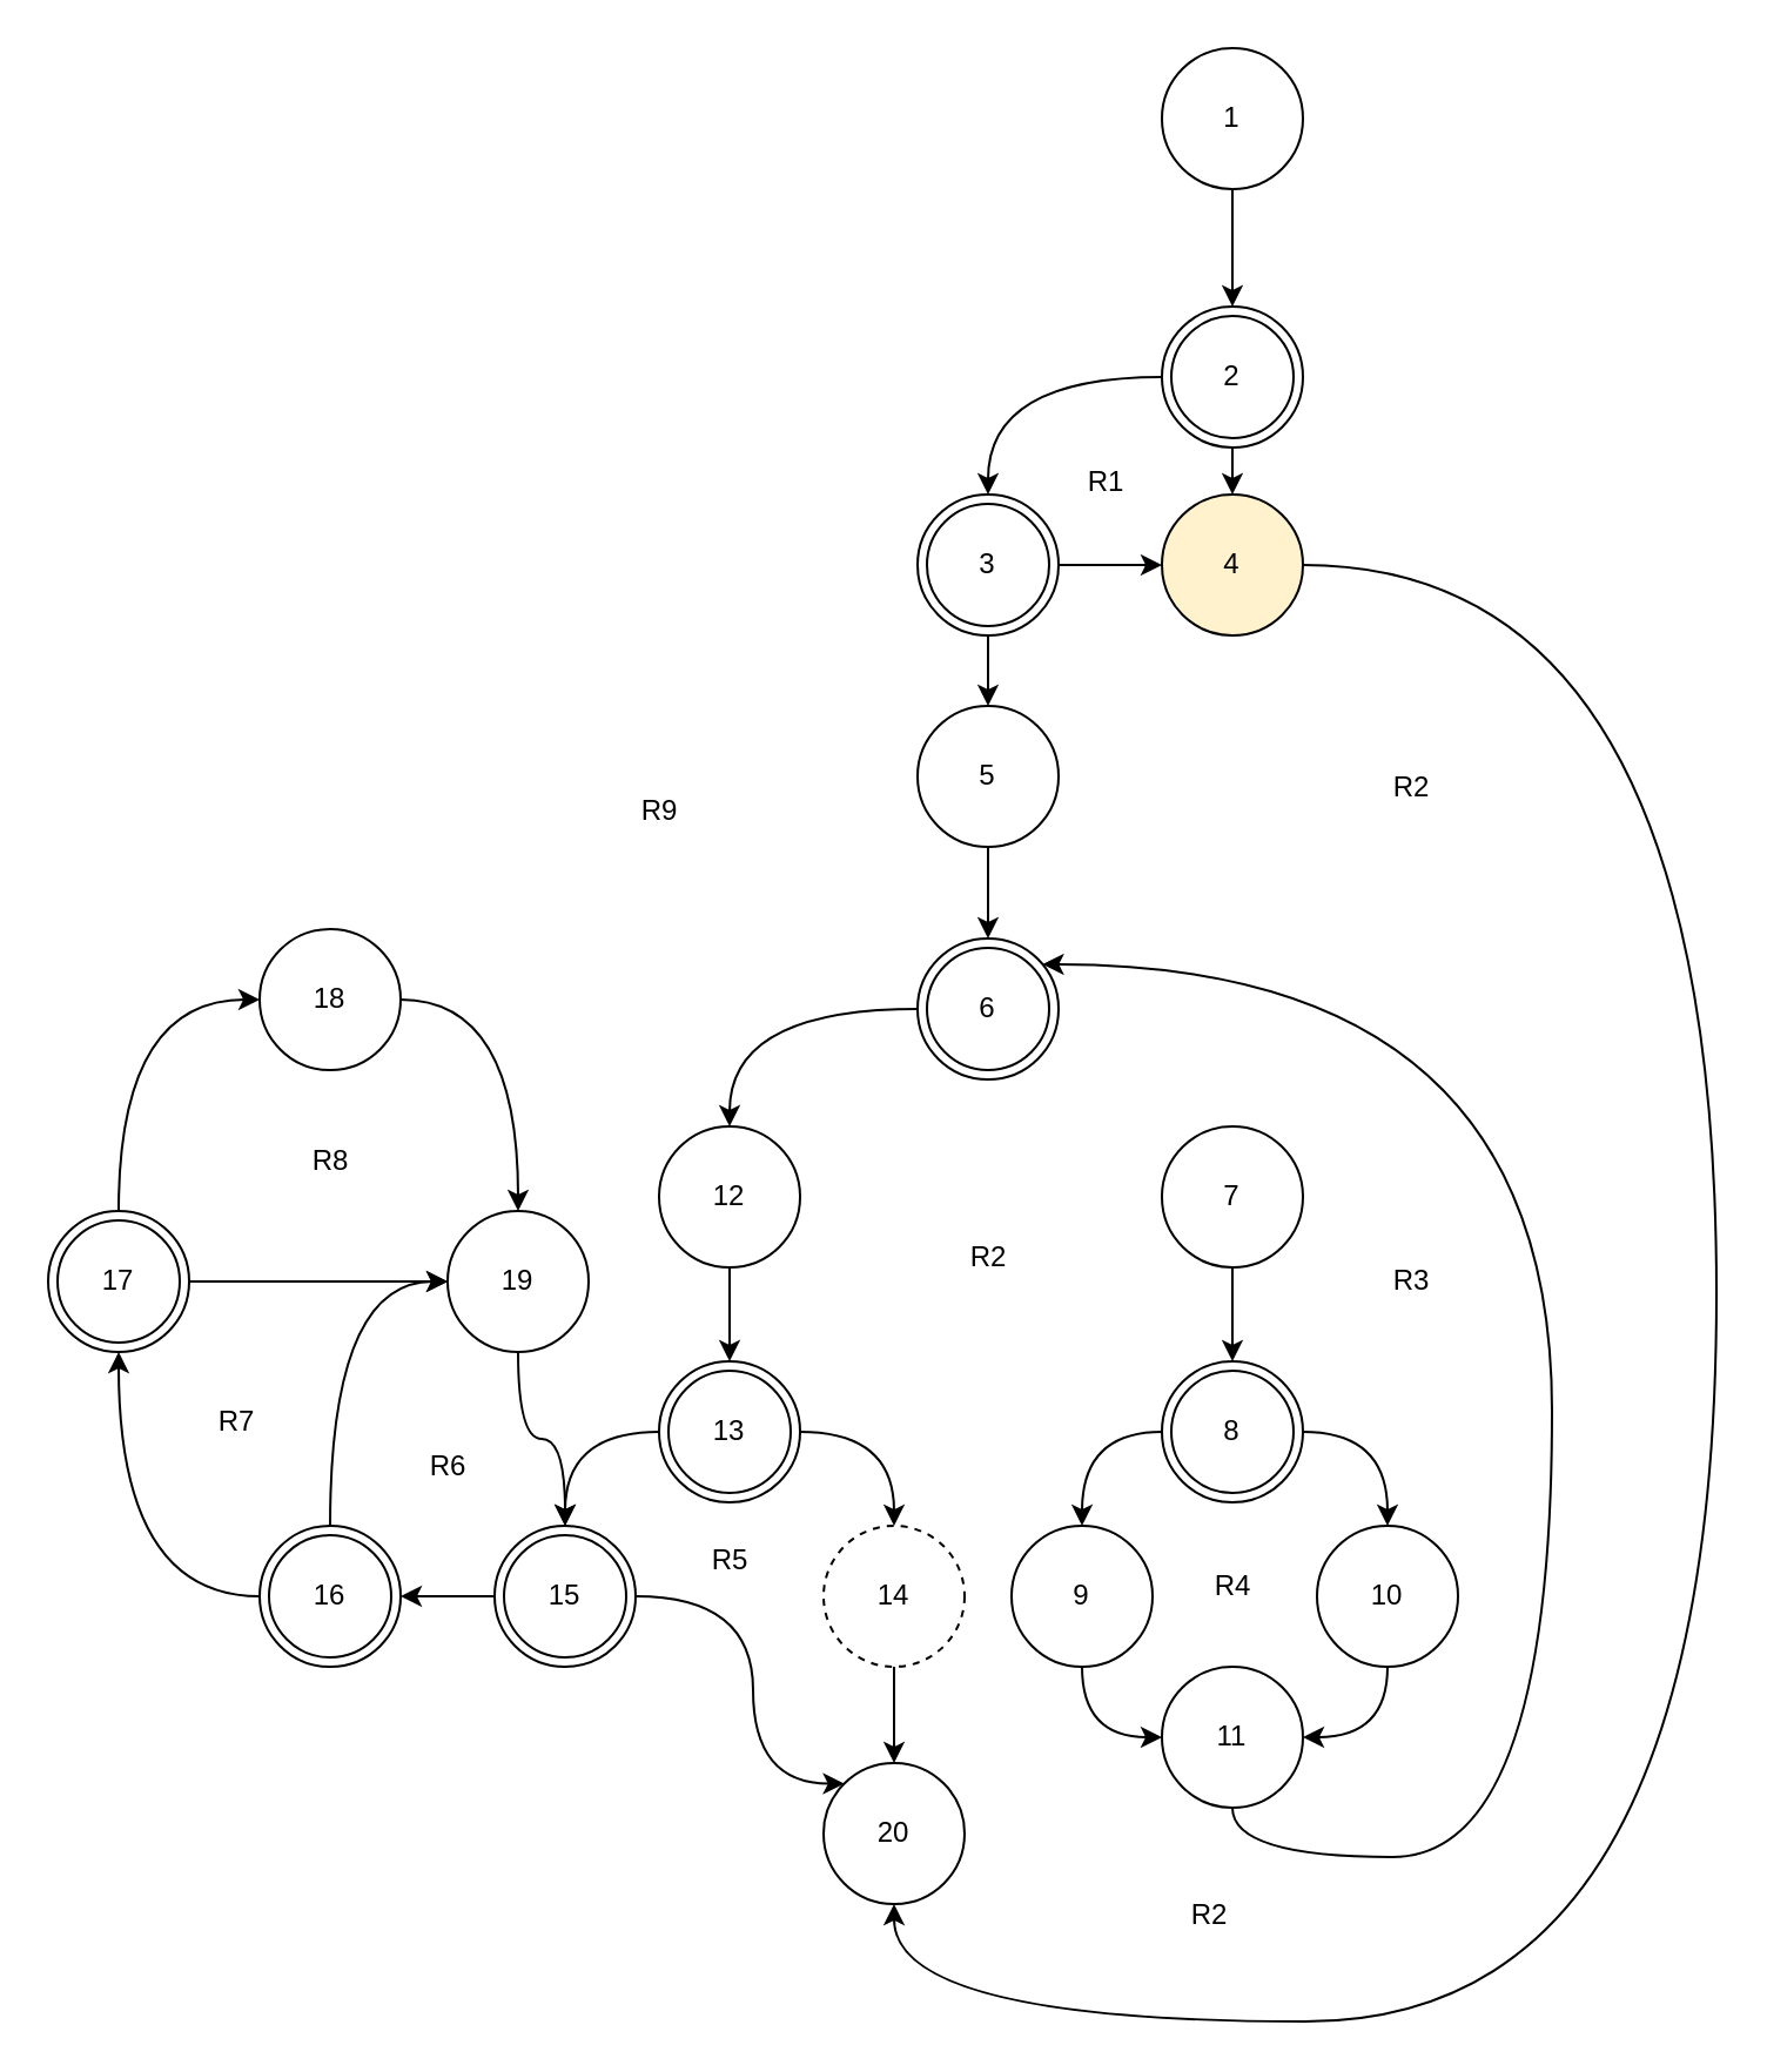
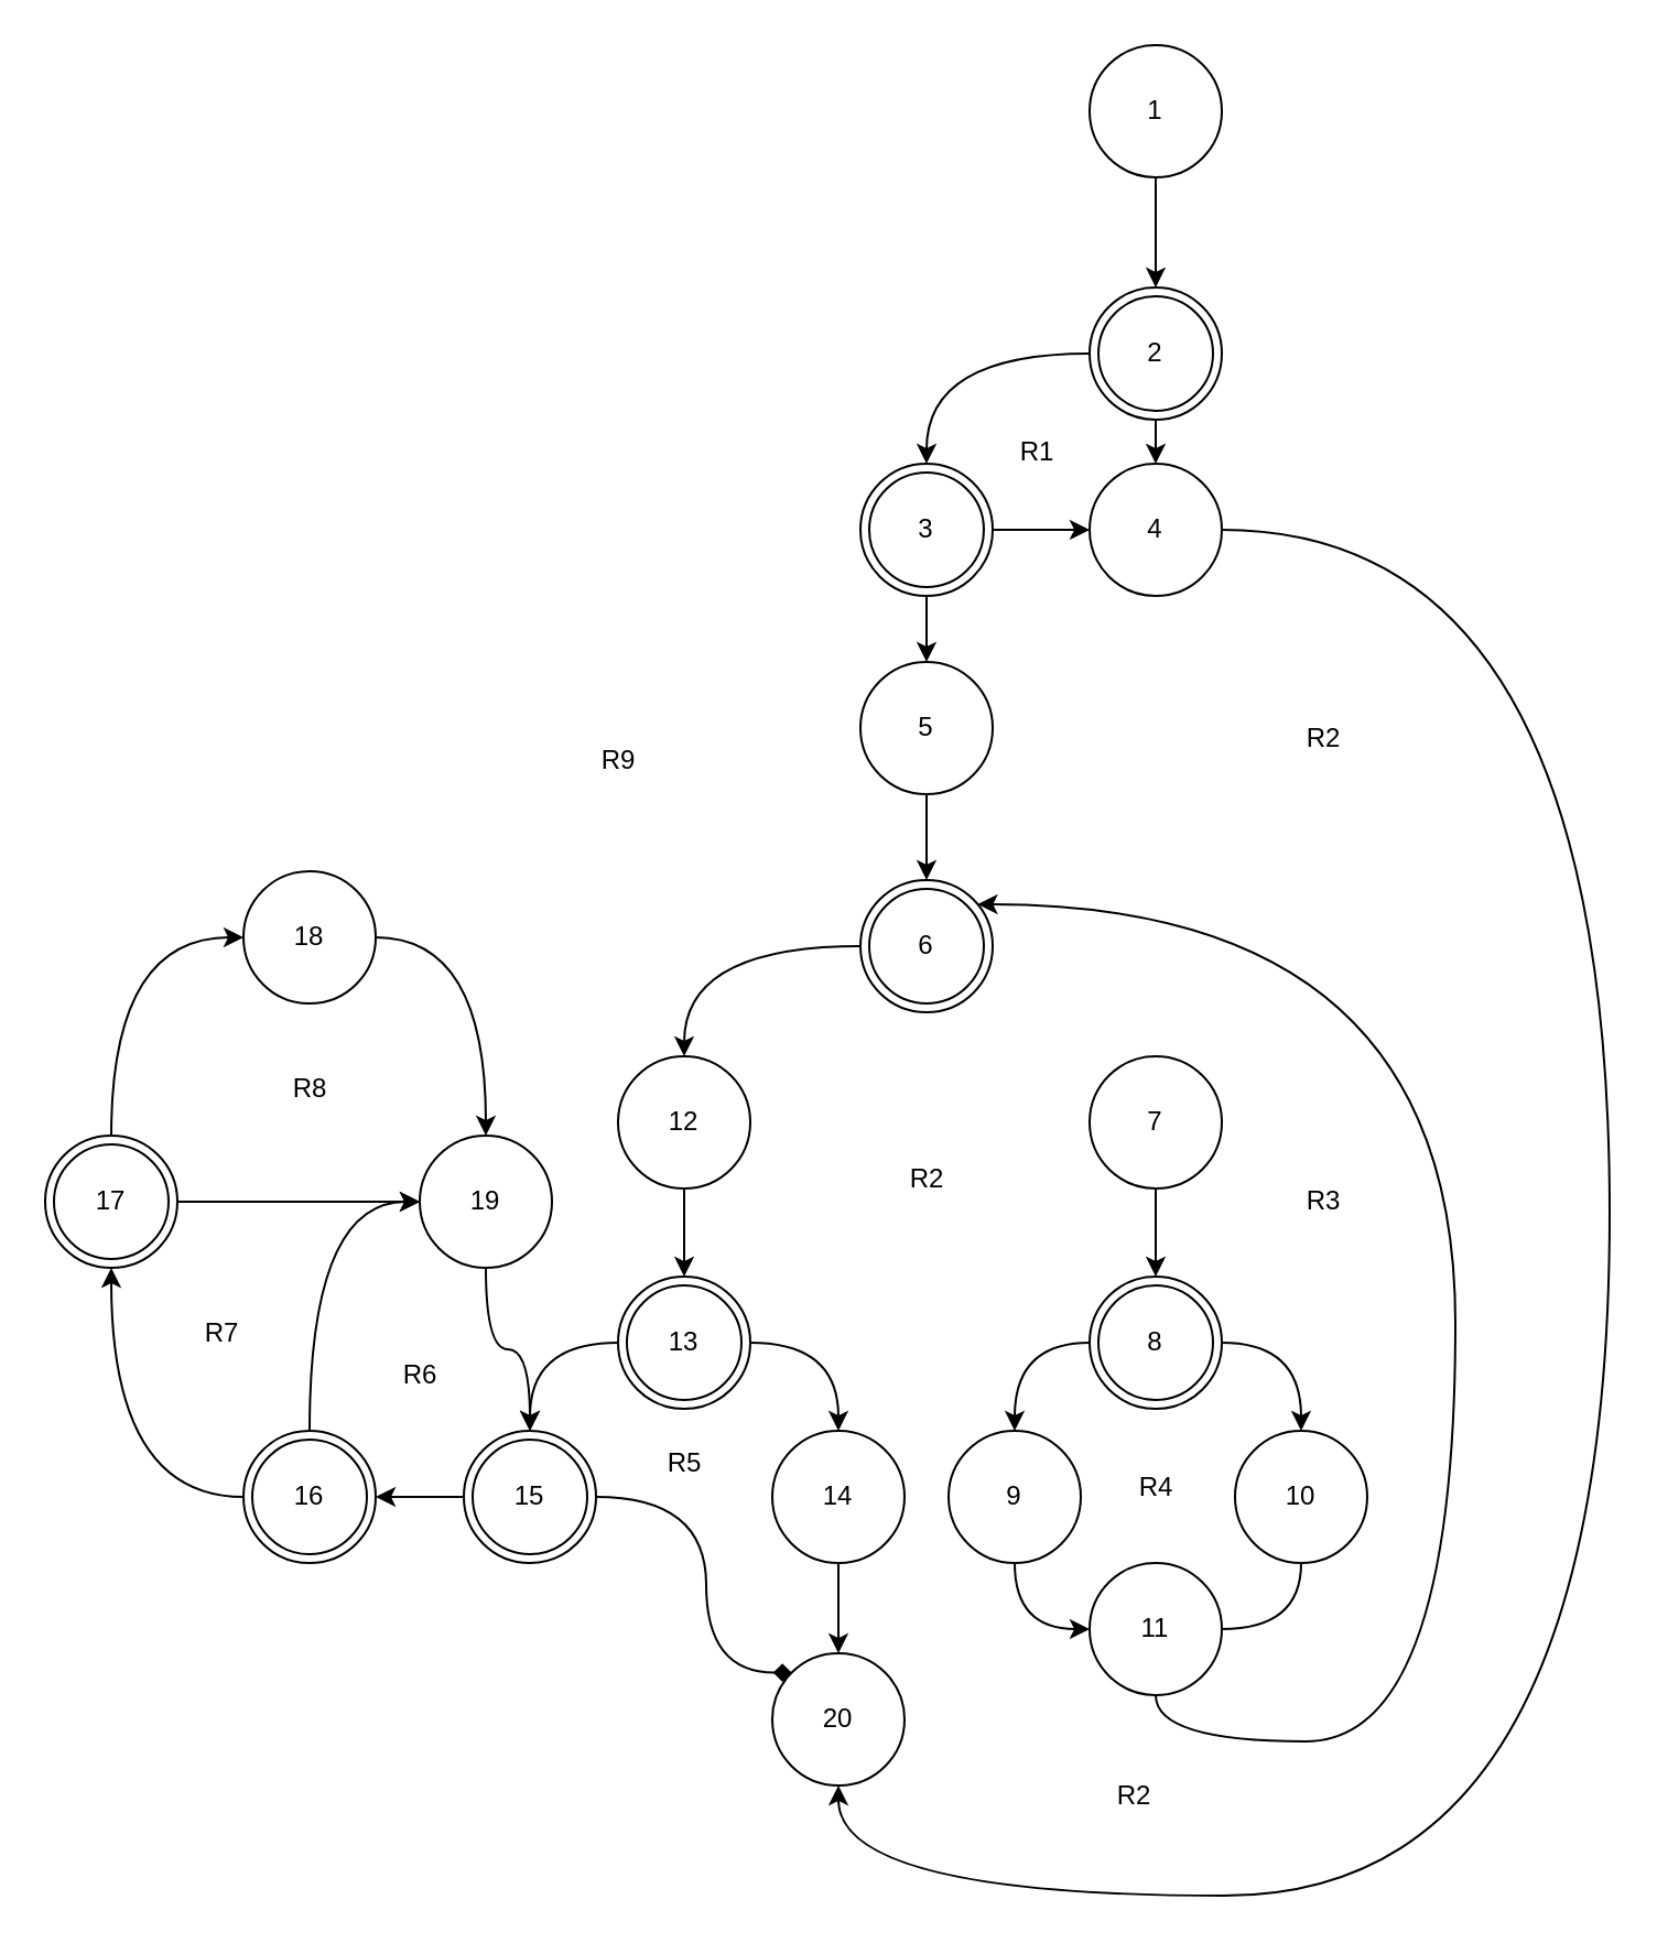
- <mxCell id="8" value="4" style="ellipse;whiteSpace=wrap;html=1;aspect=fixed;fillColor=#fff2cc;" parent="1" vertex="1"><mxGeometry x="494" y="210" width="60" height="60" as="geometry" /></mxCell>
+ <mxCell id="8" value="4" style="ellipse;whiteSpace=wrap;html=1;aspect=fixed;" parent="1" vertex="1"><mxGeometry x="494" y="210" width="60" height="60" as="geometry" /></mxCell>
- <mxCell id="46" value="14" style="ellipse;whiteSpace=wrap;html=1;aspect=fixed;dashed=1;" vertex="1" parent="1"><mxGeometry x="350" y="649" width="60" height="60" as="geometry" /></mxCell>
+ <mxCell id="46" value="14" style="ellipse;whiteSpace=wrap;html=1;aspect=fixed;" vertex="1" parent="1"><mxGeometry x="350" y="649" width="60" height="60" as="geometry" /></mxCell>
- <mxCell id="23" style="edgeStyle=orthogonalEdgeStyle;rounded=0;orthogonalLoop=1;jettySize=auto;html=1;entryX=1;entryY=0.5;entryDx=0;entryDy=0;curved=1;" edge="1" parent="1" source="24" target="28"><mxGeometry relative="1" as="geometry"><Array as="points"><mxPoint x="590" y="739" /></Array></mxGeometry></mxCell>
+ <mxCell id="23" style="edgeStyle=orthogonalEdgeStyle;rounded=0;orthogonalLoop=1;jettySize=auto;html=1;entryX=1;entryY=0.5;entryDx=0;entryDy=0;curved=1;endArrow=none;" edge="1" parent="1" source="24" target="28"><mxGeometry relative="1" as="geometry"><Array as="points"><mxPoint x="590" y="739" /></Array></mxGeometry></mxCell>
- <mxCell id="33" style="edgeStyle=orthogonalEdgeStyle;rounded=0;orthogonalLoop=1;jettySize=auto;html=1;entryX=0;entryY=0;entryDx=0;entryDy=0;curved=1;" edge="1" parent="1" source="34" target="47"><mxGeometry relative="1" as="geometry"><Array as="points"><mxPoint x="320" y="679" /><mxPoint x="320" y="759" /></Array></mxGeometry></mxCell>
+ <mxCell id="33" style="edgeStyle=orthogonalEdgeStyle;rounded=0;orthogonalLoop=1;jettySize=auto;html=1;entryX=0;entryY=0;entryDx=0;entryDy=0;curved=1;endArrow=diamond;" edge="1" parent="1" source="34" target="47"><mxGeometry relative="1" as="geometry"><Array as="points"><mxPoint x="320" y="679" /><mxPoint x="320" y="759" /></Array></mxGeometry></mxCell>
